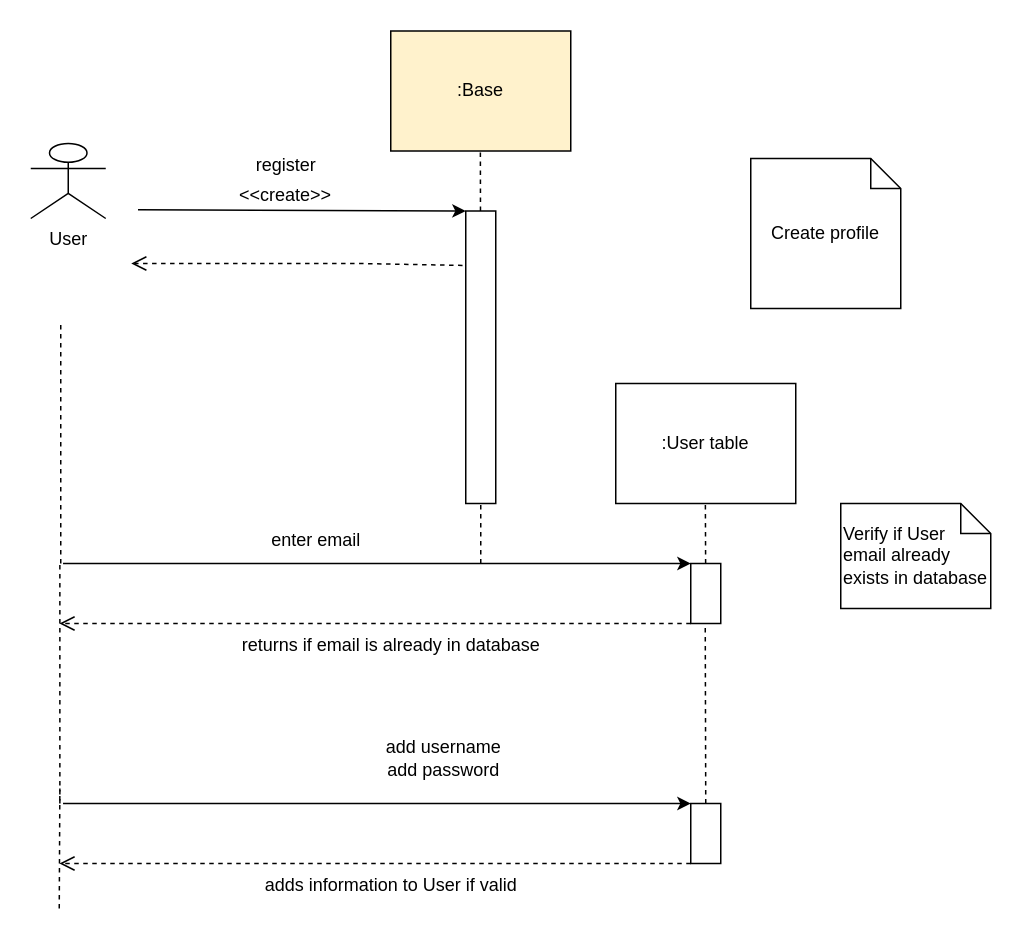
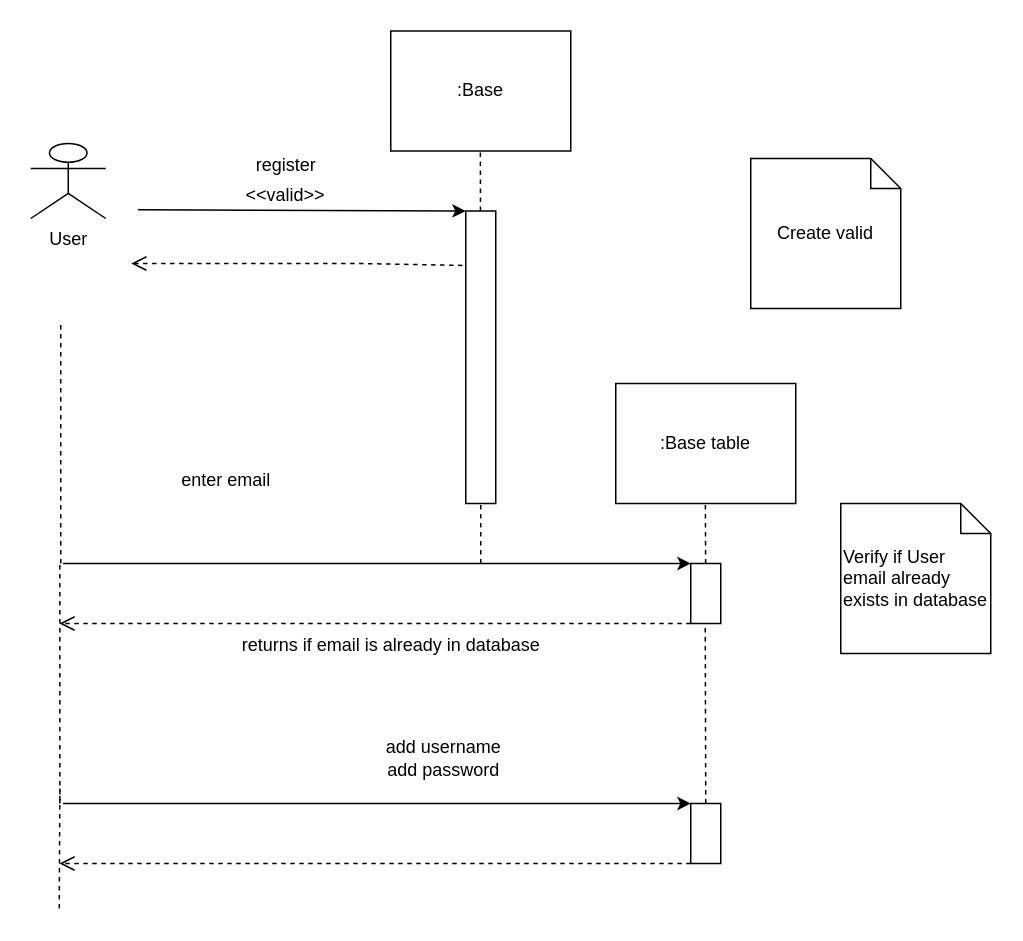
- <mxCell id="3" value=":Base" style="rounded=0;whiteSpace=wrap;html=1;fillColor=#fff2cc;" parent="1" vertex="1"><mxGeometry x="260" y="20" width="120" height="80" as="geometry" /></mxCell>
+ <mxCell id="3" value=":Base" style="rounded=0;whiteSpace=wrap;html=1;" parent="1" vertex="1"><mxGeometry x="260" y="20" width="120" height="80" as="geometry" /></mxCell>
- <mxCell id="7" value="&amp;lt;&amp;lt;create&amp;gt;&amp;gt;" style="text;html=1;strokeColor=none;fillColor=none;align=center;verticalAlign=middle;whiteSpace=wrap;rounded=0;" parent="1" vertex="1"><mxGeometry x="170" y="120" width="40" height="20" as="geometry" /></mxCell>
+ <mxCell id="7" value="&amp;lt;&amp;lt;valid&amp;gt;&amp;gt;" style="text;html=1;strokeColor=none;fillColor=none;align=center;verticalAlign=middle;whiteSpace=wrap;rounded=0;" parent="1" vertex="1"><mxGeometry x="170" y="120" width="40" height="20" as="geometry" /></mxCell>
- <mxCell id="10" value="Create profile" style="shape=note;size=20;whiteSpace=wrap;html=1;" parent="1" vertex="1"><mxGeometry x="500" y="105" width="100" height="100" as="geometry" /></mxCell>
+ <mxCell id="10" value="Create valid" style="shape=note;size=20;whiteSpace=wrap;html=1;" parent="1" vertex="1"><mxGeometry x="500" y="105" width="100" height="100" as="geometry" /></mxCell>
- <mxCell id="16" value=":User table" style="rounded=0;whiteSpace=wrap;html=1;" parent="1" vertex="1"><mxGeometry x="410" y="255" width="120" height="80" as="geometry" /></mxCell>
+ <mxCell id="16" value=":Base table" style="rounded=0;whiteSpace=wrap;html=1;" parent="1" vertex="1"><mxGeometry x="410" y="255" width="120" height="80" as="geometry" /></mxCell>
- <mxCell id="15" value="enter email" style="text;html=1;align=center;verticalAlign=middle;resizable=0;points=[];autosize=1;strokeColor=none;fillColor=none;fontColor=#000000;" parent="1" vertex="1"><mxGeometry x="170" y="345" width="80" height="30" as="geometry" /></mxCell>
+ <mxCell id="15" value="enter email" style="text;html=1;align=center;verticalAlign=middle;resizable=0;points=[];autosize=1;strokeColor=none;fillColor=none;fontColor=#000000;" parent="1" vertex="1"><mxGeometry x="110" y="305" width="80" height="30" as="geometry" /></mxCell>
- <mxCell id="11" value="Verify if User email already exists in database" style="shape=note;size=20;whiteSpace=wrap;html=1;align=left;" parent="1" vertex="1"><mxGeometry x="560" y="335" width="100" height="70" as="geometry" /></mxCell>
+ <mxCell id="11" value="Verify if User email already exists in database" style="shape=note;size=20;whiteSpace=wrap;html=1;align=left;" parent="1" vertex="1"><mxGeometry x="560" y="335" width="100" height="100" as="geometry" /></mxCell>
- <mxCell id="27" value="adds information to User if valid" style="text;html=1;align=center;verticalAlign=middle;resizable=0;points=[];autosize=1;strokeColor=none;fillColor=none;fontColor=#000000;" parent="1" vertex="1"><mxGeometry x="165" y="575" width="190" height="30" as="geometry" /></mxCell>
